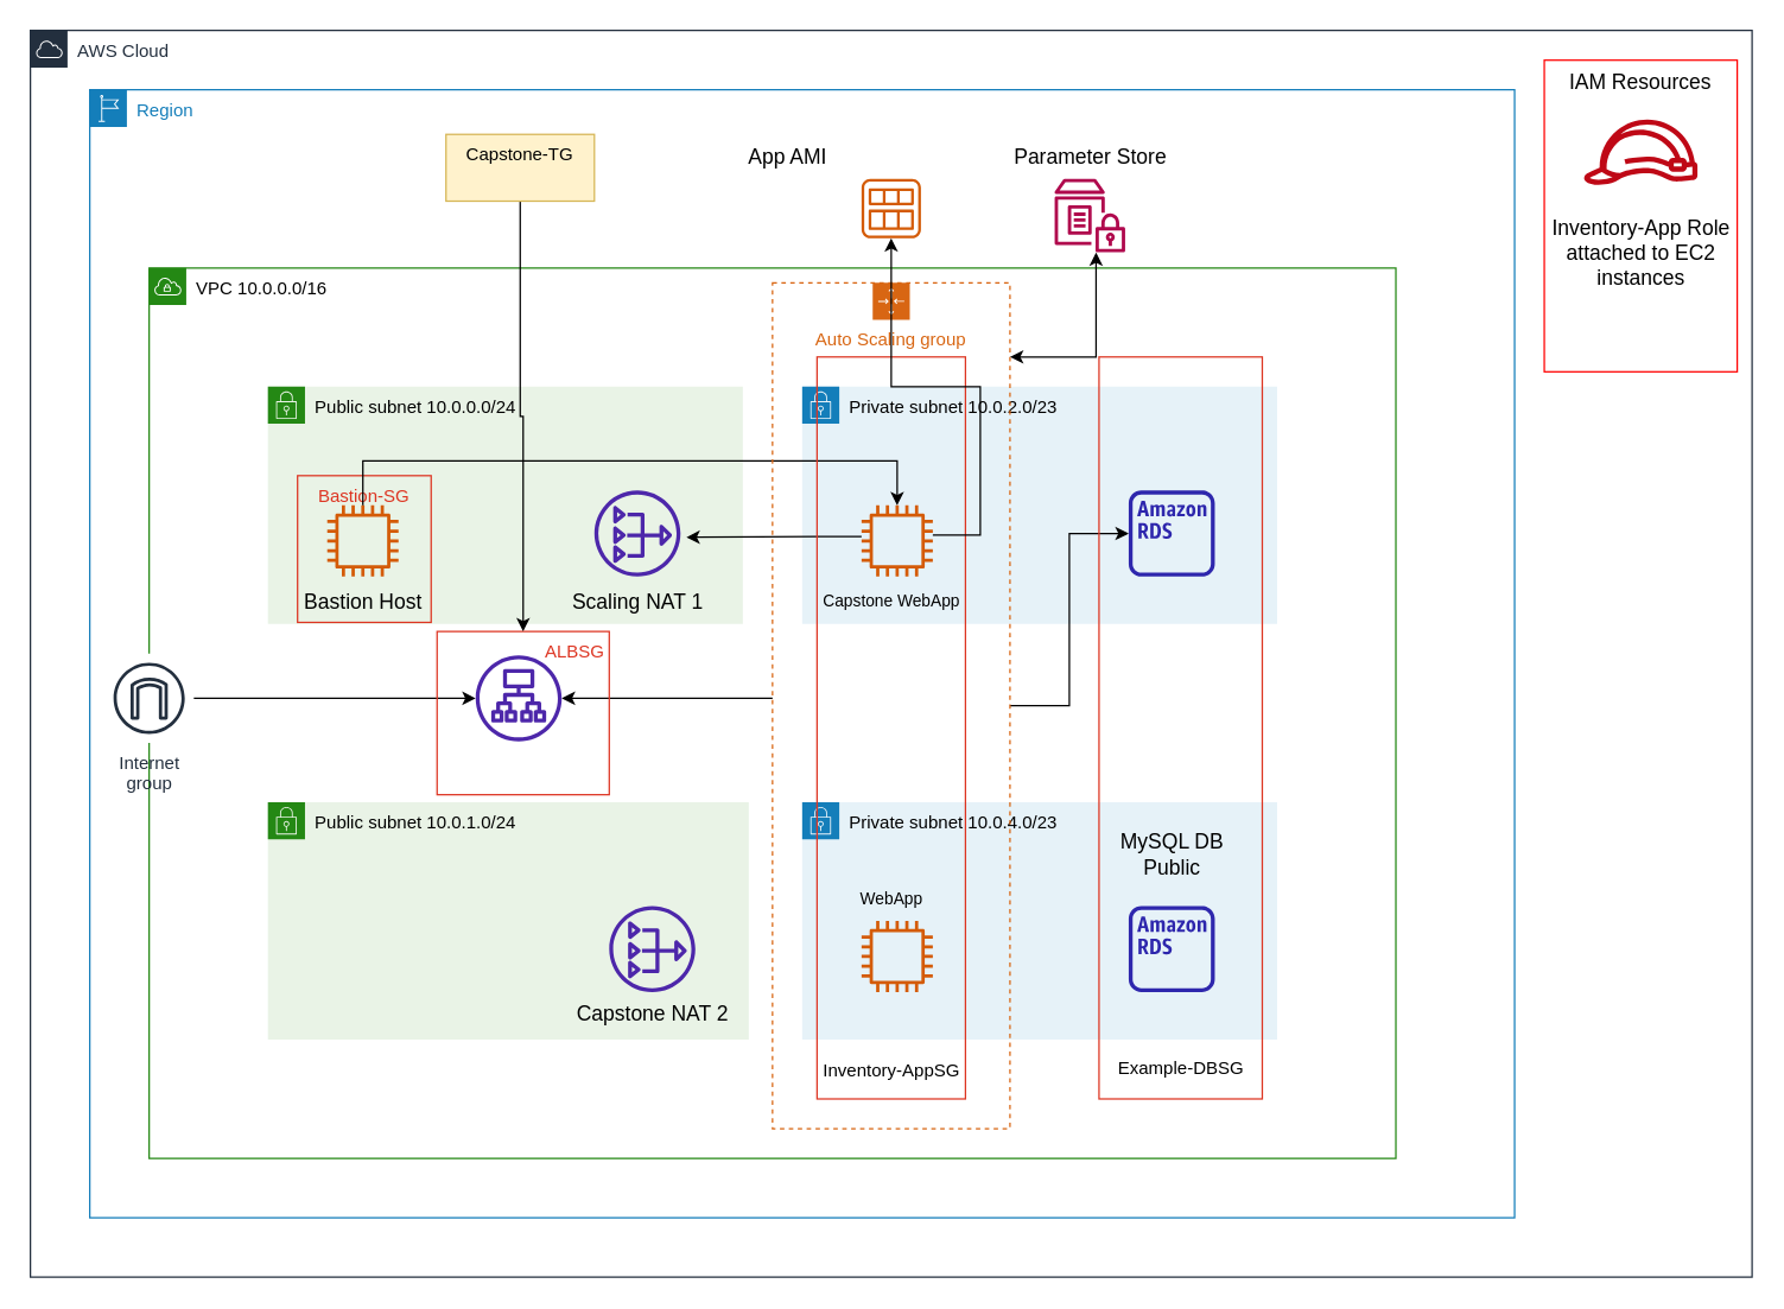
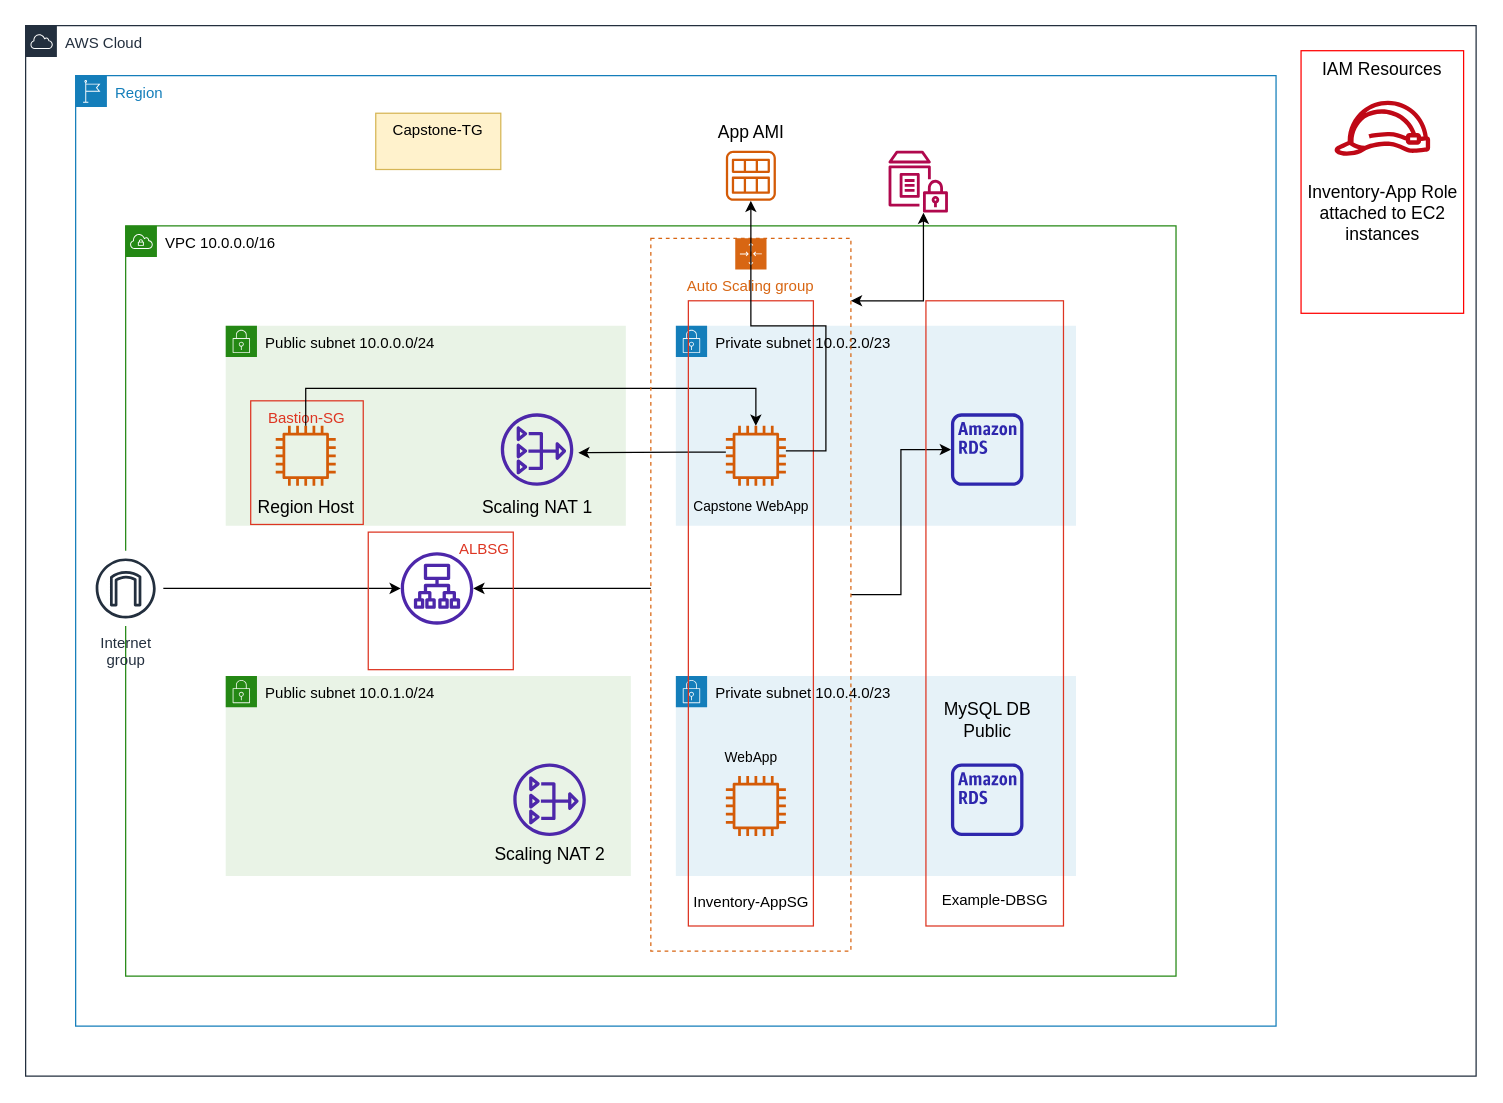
- <mxCell id="41" value="App AMI" style="text;html=1;resizable=0;autosize=1;align=center;verticalAlign=middle;points=[];fillColor=none;strokeColor=none;rounded=0;fontSize=14;fontColor=#000000;" parent="7" vertex="1"><mxGeometry x="430" y="30" width="80" height="30" as="geometry" /></mxCell>
+ <mxCell id="41" value="App AMI" style="text;html=1;resizable=0;autosize=1;align=center;verticalAlign=middle;points=[];fillColor=none;strokeColor=none;rounded=0;fontSize=14;fontColor=#000000;" parent="7" vertex="1"><mxGeometry x="500" y="30" width="80" height="30" as="geometry" /></mxCell>
- <mxCell id="45" value="Parameter Store" style="text;html=1;resizable=0;autosize=1;align=center;verticalAlign=middle;points=[];fillColor=none;strokeColor=none;rounded=0;fontSize=14;fontColor=#000000;" parent="7" vertex="1"><mxGeometry x="608.8" y="30" width="130" height="30" as="geometry" /></mxCell>
- <mxCell id="46" value="" style="edgeStyle=orthogonalEdgeStyle;rounded=0;orthogonalLoop=1;jettySize=auto;html=1;entryX=0.5;entryY=0;entryDx=0;entryDy=0;" edge="1" parent="7" source="47" target="39"><mxGeometry relative="1" as="geometry" /></mxCell>
- <mxCell id="14" value="&lt;span style=&quot;font-size: 14px;&quot;&gt;Bastion Host&lt;/span&gt;" style="text;html=1;resizable=0;autosize=1;align=center;verticalAlign=middle;points=[];fillColor=none;strokeColor=none;rounded=0;" parent="12" vertex="1"><mxGeometry x="14" y="130" width="100" height="30" as="geometry" /></mxCell>
+ <mxCell id="14" value="&lt;span style=&quot;font-size: 14px;&quot;&gt;Region Host&lt;/span&gt;" style="text;html=1;resizable=0;autosize=1;align=center;verticalAlign=middle;points=[];fillColor=none;strokeColor=none;rounded=0;" parent="12" vertex="1"><mxGeometry x="14" y="130" width="100" height="30" as="geometry" /></mxCell>
- <mxCell id="20" value="Capstone NAT 2" style="text;html=1;resizable=0;autosize=1;align=center;verticalAlign=middle;points=[];fillColor=none;strokeColor=none;rounded=0;fontSize=14;" parent="18" vertex="1"><mxGeometry x="194" y="128" width="130" height="30" as="geometry" /></mxCell>
+ <mxCell id="20" value="Scaling NAT 2" style="text;html=1;resizable=0;autosize=1;align=center;verticalAlign=middle;points=[];fillColor=none;strokeColor=none;rounded=0;fontSize=14;" parent="18" vertex="1"><mxGeometry x="194" y="128" width="130" height="30" as="geometry" /></mxCell>
